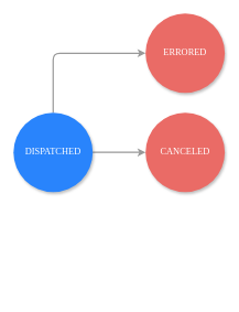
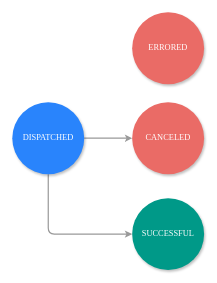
- <mxCell id="4" value="" style="endArrow=classic;verticalAlign=top;shadow=0;horizontal=1;labelBackgroundColor=none;html=1;comic=0;fillColor=#eeeeee;strokeColor=#999999;jumpStyle=none;fontColor=#666666;strokeWidth=2;fontStyle=1;spacing=0;labelPosition=center;verticalLabelPosition=middle;align=center;labelBorderColor=none;entryX=0;entryY=0.5;entryDx=0;entryDy=0;edgeStyle=orthogonalEdgeStyle;exitX=0.5;exitY=0;exitDx=0;exitDy=0;" edge="1" parent="1" source="7" target="3"><mxGeometry width="50" height="50" relative="1" as="geometry"><mxPoint x="80" y="169.667" as="sourcePoint" /><mxPoint x="220.034" y="79.966" as="targetPoint" /><mxPoint as="offset" /></mxGeometry></mxCell>
+ <mxCell id="6" value="" style="endArrow=classic;verticalAlign=top;shadow=0;horizontal=1;labelBackgroundColor=none;html=1;comic=0;fillColor=#eeeeee;strokeColor=#999999;jumpStyle=none;fontColor=#666666;strokeWidth=2;fontStyle=1;spacing=0;labelPosition=center;verticalLabelPosition=middle;align=center;labelBorderColor=none;entryX=0;entryY=0.5;entryDx=0;entryDy=0;edgeStyle=orthogonalEdgeStyle;exitX=0.5;exitY=1;exitDx=0;exitDy=0;" edge="1" parent="1" source="7" target="2"><mxGeometry width="50" height="50" relative="1" as="geometry"><mxPoint x="80" y="320" as="sourcePoint" /><mxPoint x="220.143" y="390.095" as="targetPoint" /><mxPoint as="offset" /></mxGeometry></mxCell>
+ <mxCell id="2" value="&lt;font face=&quot;Fira Code&quot;&gt;&lt;span style=&quot;font-size: 14px&quot;&gt;SUCCESSFUL&lt;/span&gt;&lt;/font&gt;" style="ellipse;whiteSpace=wrap;html=1;aspect=fixed;shadow=1;strokeColor=none;fillColor=#009988;fontColor=#FFFFFF;" vertex="1" parent="1"><mxGeometry x="220" y="330" width="120" height="120" as="geometry" /></mxCell>
